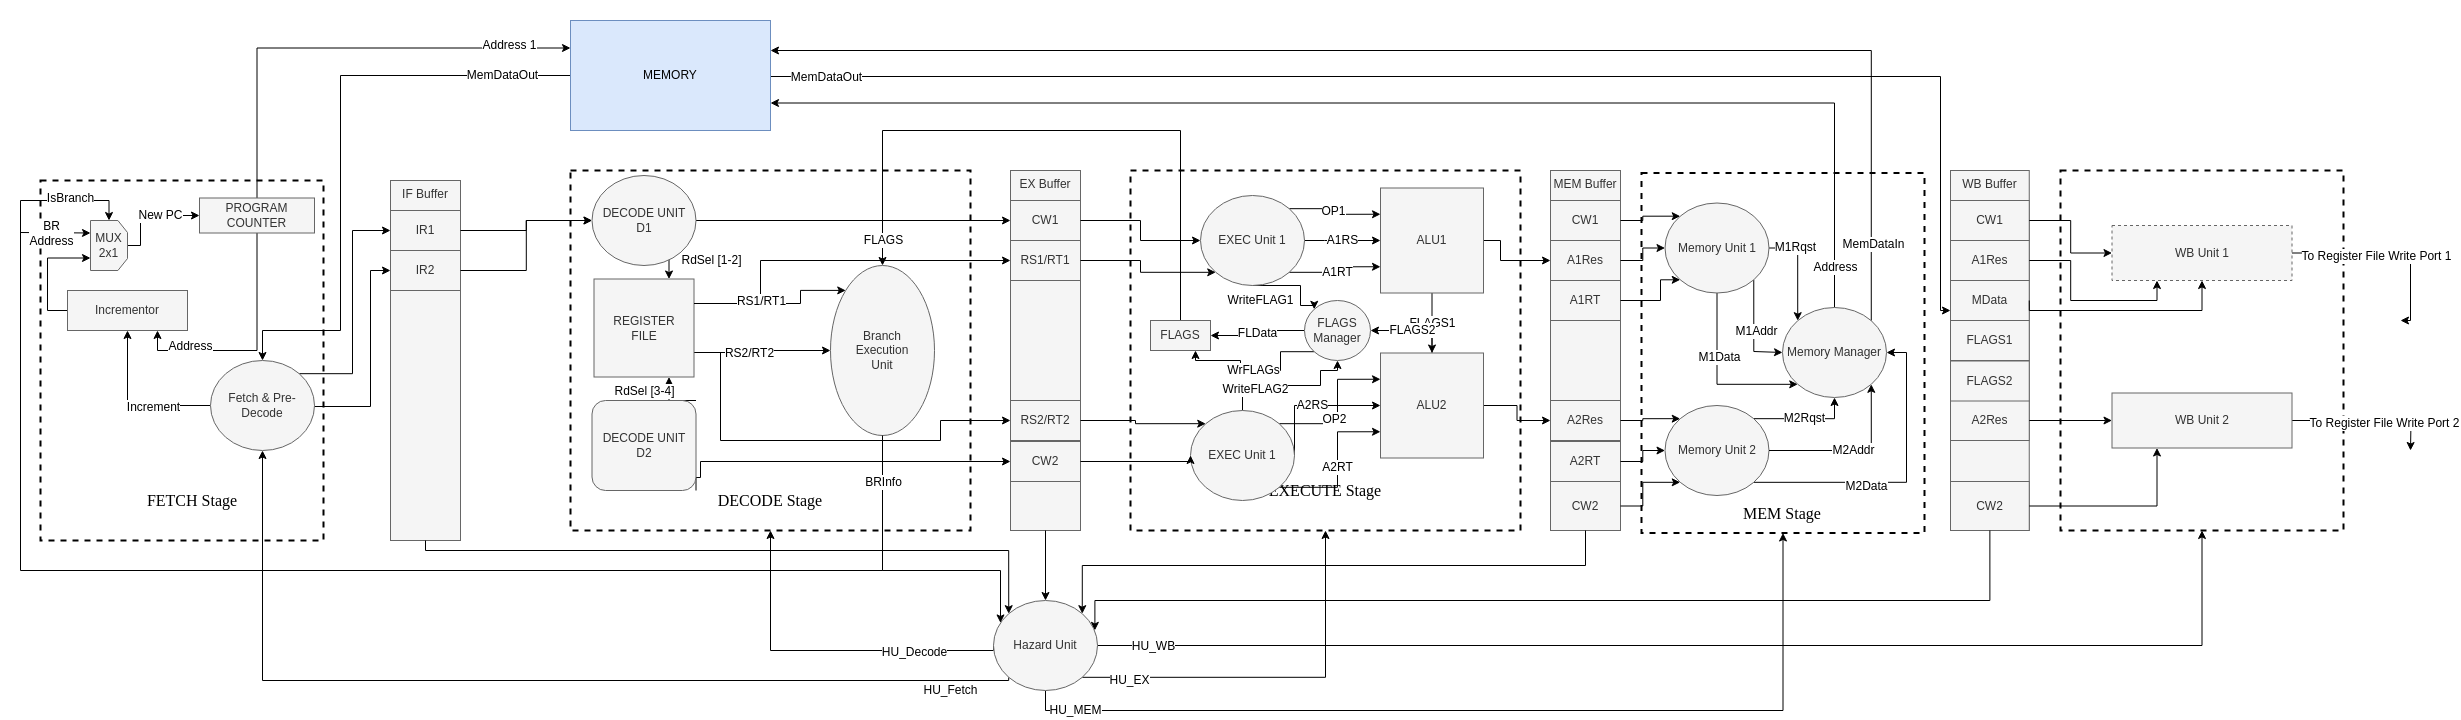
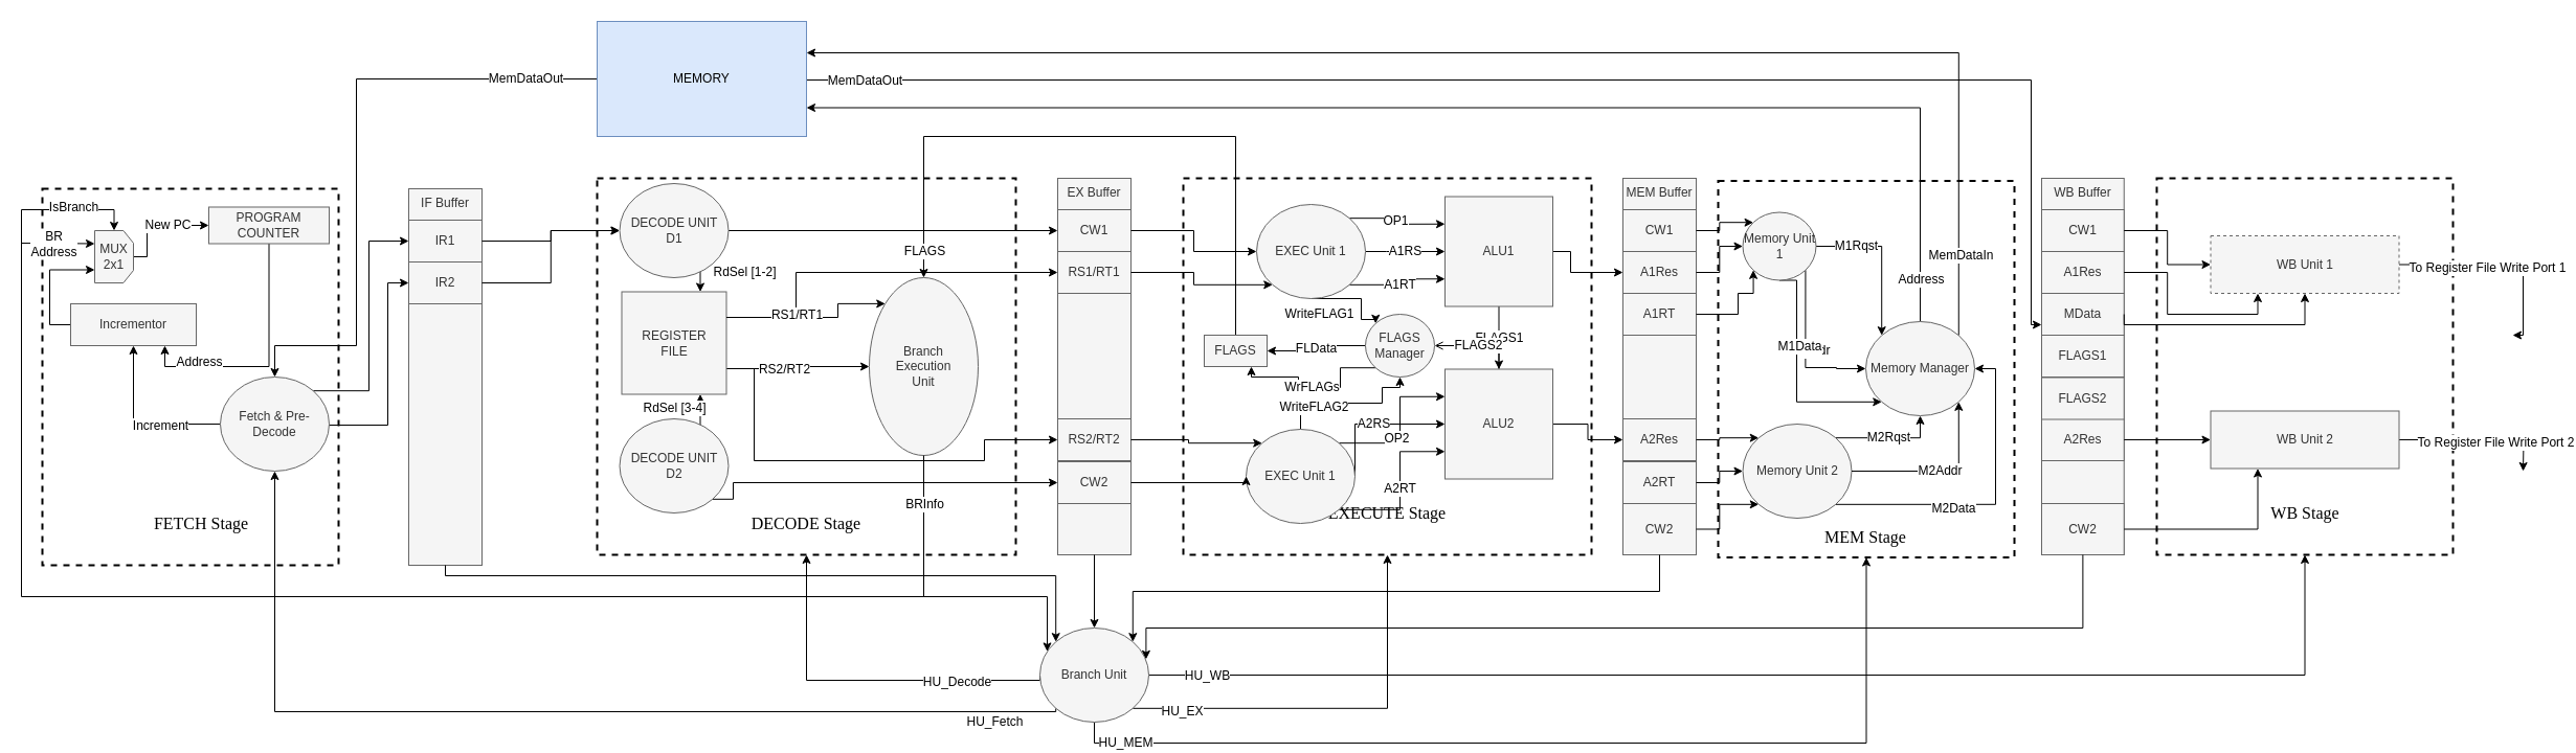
- <mxCell id="7" style="edgeStyle=orthogonalEdgeStyle;rounded=0;orthogonalLoop=1;jettySize=auto;html=1;exitX=0.5;exitY=0;exitDx=0;exitDy=0;entryX=0;entryY=0.25;entryDx=0;entryDy=0;fontSize=12;" edge="1" parent="1" source="9" target="19"><mxGeometry relative="1" as="geometry" /></mxCell>
- <mxCell id="8" value="Address 1" style="text;html=1;resizable=0;points=[];align=center;verticalAlign=middle;labelBackgroundColor=#ffffff;fontSize=12;" vertex="1" connectable="0" parent="7"><mxGeometry x="0.734" y="3" relative="1" as="geometry"><mxPoint as="offset" /></mxGeometry></mxCell>
- <mxCell id="112" value="Memory Unit 1" style="ellipse;whiteSpace=wrap;html=1;rounded=0;shadow=0;glass=0;comic=0;strokeWidth=1;fontSize=12;fillColor=#f5f5f5;strokeColor=#666666;fontColor=#333333;labelBackgroundColor=none;" vertex="1" parent="1"><mxGeometry x="1664.5" y="202.5" width="104" height="90" as="geometry" /></mxCell>
+ <mxCell id="112" value="Memory Unit 1" style="ellipse;whiteSpace=wrap;html=1;rounded=0;shadow=0;glass=0;comic=0;strokeWidth=1;fontSize=12;fillColor=#f5f5f5;strokeColor=#666666;fontColor=#333333;labelBackgroundColor=none;" vertex="1" parent="1"><mxGeometry x="1664.5" y="202.5" width="70" height="65" as="geometry" /></mxCell>
- <mxCell id="82" value="FLAGS2" style="edgeStyle=orthogonalEdgeStyle;rounded=0;orthogonalLoop=1;jettySize=auto;html=1;exitX=0.5;exitY=0;exitDx=0;exitDy=0;entryX=1;entryY=0.5;entryDx=0;entryDy=0;strokeWidth=1;fontSize=12;" edge="1" parent="1" source="83" target="157"><mxGeometry relative="1" as="geometry" /></mxCell>
+ <mxCell id="82" value="FLAGS2" style="edgeStyle=orthogonalEdgeStyle;rounded=0;orthogonalLoop=1;jettySize=auto;html=1;exitX=0.5;exitY=0;exitDx=0;exitDy=0;entryX=1;entryY=0.5;entryDx=0;entryDy=0;strokeWidth=1;fontSize=12;endArrow=open;" edge="1" parent="1" source="83" target="157"><mxGeometry relative="1" as="geometry" /></mxCell>
- <mxCell id="30" value="DECODE UNIT&lt;br&gt;D2&lt;br&gt;" style="whiteSpace=wrap;html=1;shadow=0;glass=0;comic=0;strokeWidth=1;fontSize=12;fillColor=#f5f5f5;strokeColor=#666666;fontColor=#333333;rounded=1;" vertex="1" parent="1"><mxGeometry x="591.5" y="400" width="104" height="90" as="geometry" /></mxCell>
+ <mxCell id="30" value="DECODE UNIT&lt;br&gt;D2&lt;br&gt;" style="ellipse;whiteSpace=wrap;html=1;rounded=0;shadow=0;glass=0;comic=0;strokeWidth=1;fontSize=12;fillColor=#f5f5f5;strokeColor=#666666;fontColor=#333333;" vertex="1" parent="1"><mxGeometry x="591.5" y="400" width="104" height="90" as="geometry" /></mxCell>
+ <mxCell id="140" value="&lt;font style=&quot;font-size: 16px&quot;&gt;WB Stage&lt;/font&gt;" style="text;html=1;strokeColor=none;fillColor=none;align=center;verticalAlign=middle;whiteSpace=wrap;rounded=0;dashed=1;fontFamily=Serif;fontSize=18;shadow=0;glass=0;comic=0;labelBackgroundColor=none;" vertex="1" parent="1"><mxGeometry x="2136.5" y="470" width="130" height="40" as="geometry" /></mxCell>
- <mxCell id="67" value="Hazard Unit" style="ellipse;whiteSpace=wrap;html=1;rounded=0;shadow=0;glass=0;comic=0;strokeWidth=1;fontSize=12;fillColor=#f5f5f5;strokeColor=#666666;fontColor=#333333;labelBackgroundColor=none;" vertex="1" parent="1"><mxGeometry x="993" y="600" width="104" height="90" as="geometry" /></mxCell>
+ <mxCell id="67" value="Branch Unit" style="ellipse;whiteSpace=wrap;html=1;rounded=0;shadow=0;glass=0;comic=0;strokeWidth=1;fontSize=12;fillColor=#f5f5f5;strokeColor=#666666;fontColor=#333333;labelBackgroundColor=none;" vertex="1" parent="1"><mxGeometry x="993" y="600" width="104" height="90" as="geometry" /></mxCell>
